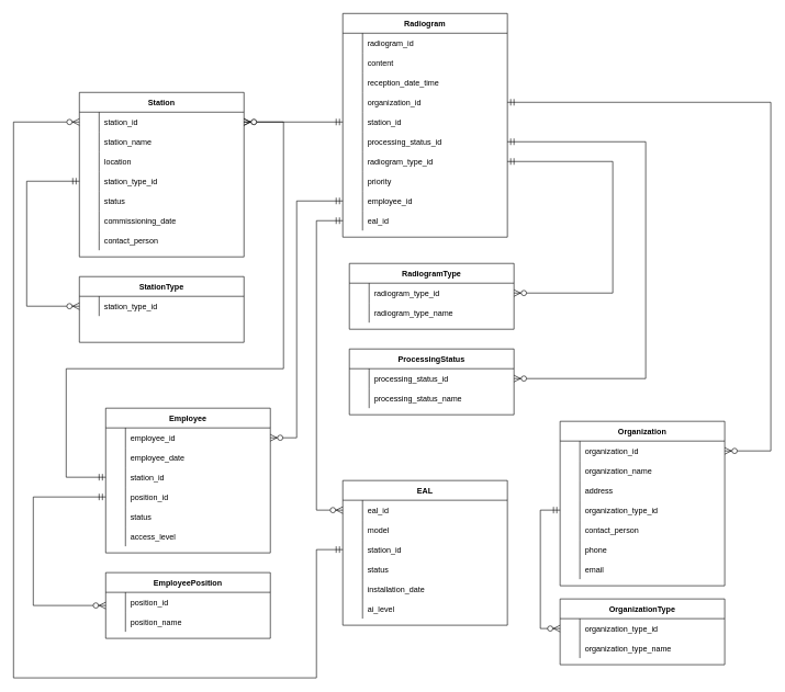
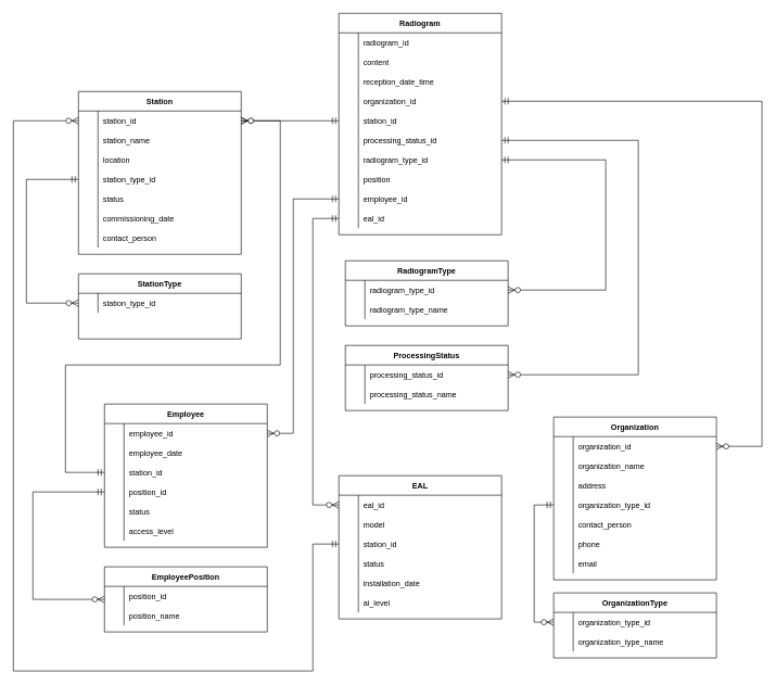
- <mxCell id="26" value="priority" style="shape=partialRectangle;connectable=0;fillColor=none;top=0;left=0;bottom=0;right=0;align=left;spacingLeft=6;overflow=hidden;" parent="24" vertex="1"><mxGeometry x="30" width="220" height="30" as="geometry"><mxRectangle width="220" height="30" as="alternateBounds" /></mxGeometry></mxCell>
+ <mxCell id="26" value="position" style="shape=partialRectangle;connectable=0;fillColor=none;top=0;left=0;bottom=0;right=0;align=left;spacingLeft=6;overflow=hidden;" parent="24" vertex="1"><mxGeometry x="30" width="220" height="30" as="geometry"><mxRectangle width="220" height="30" as="alternateBounds" /></mxGeometry></mxCell>
